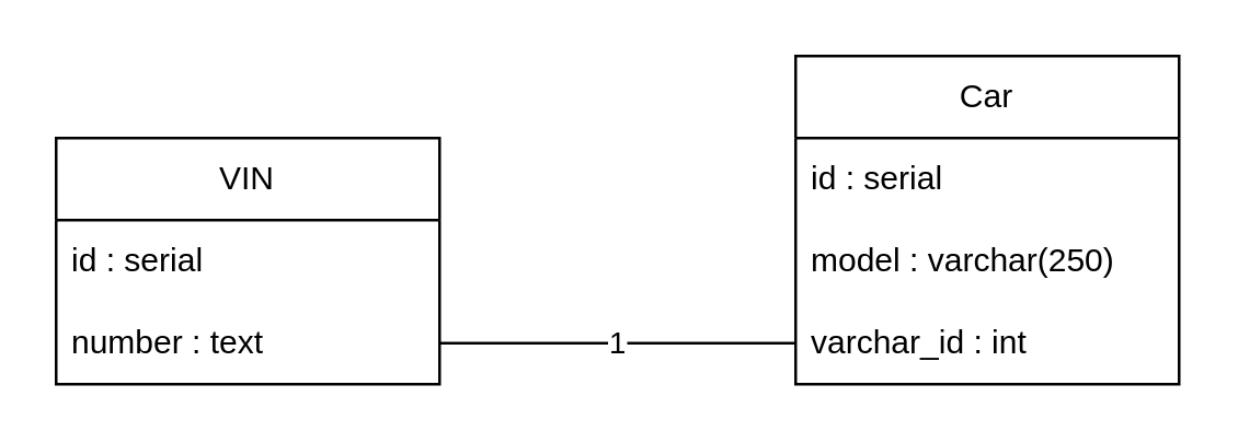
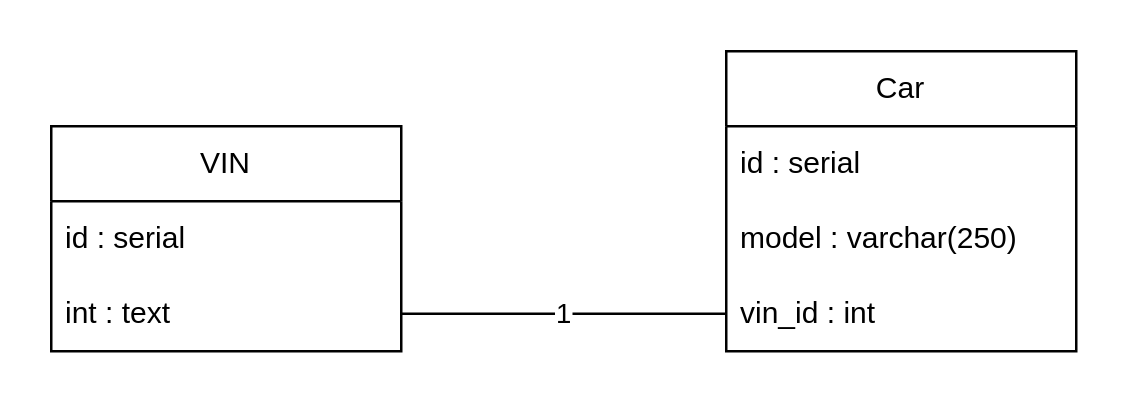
- <mxCell id="8" value="number : text" style="text;strokeColor=none;fillColor=none;align=left;verticalAlign=middle;spacingLeft=4;spacingRight=4;overflow=hidden;points=[[0,0.5],[1,0.5]];portConstraint=eastwest;rotatable=0;whiteSpace=wrap;html=1;" parent="6" vertex="1"><mxGeometry y="60" width="140" height="30" as="geometry" /></mxCell>
+ <mxCell id="8" value="int : text" style="text;strokeColor=none;fillColor=none;align=left;verticalAlign=middle;spacingLeft=4;spacingRight=4;overflow=hidden;points=[[0,0.5],[1,0.5]];portConstraint=eastwest;rotatable=0;whiteSpace=wrap;html=1;" parent="6" vertex="1"><mxGeometry y="60" width="140" height="30" as="geometry" /></mxCell>
- <mxCell id="5" value="varchar_id : int" style="text;strokeColor=none;fillColor=none;align=left;verticalAlign=middle;spacingLeft=4;spacingRight=4;overflow=hidden;points=[[0,0.5],[1,0.5]];portConstraint=eastwest;rotatable=0;whiteSpace=wrap;html=1;" parent="2" vertex="1"><mxGeometry y="90" width="140" height="30" as="geometry" /></mxCell>
+ <mxCell id="5" value="vin_id : int" style="text;strokeColor=none;fillColor=none;align=left;verticalAlign=middle;spacingLeft=4;spacingRight=4;overflow=hidden;points=[[0,0.5],[1,0.5]];portConstraint=eastwest;rotatable=0;whiteSpace=wrap;html=1;" parent="2" vertex="1"><mxGeometry y="90" width="140" height="30" as="geometry" /></mxCell>
